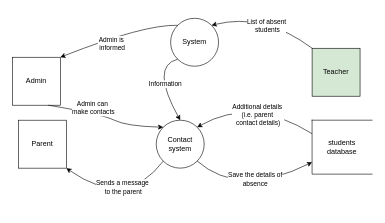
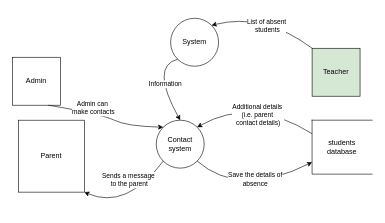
- <mxCell id="10" value="" style="curved=1;endArrow=classic;html=1;rounded=0;exitX=0;exitY=0;exitDx=0;exitDy=0;entryX=1;entryY=0;entryDx=0;entryDy=0;" edge="1" parent="1" source="2" target="7"><mxGeometry width="50" height="50" relative="1" as="geometry"><mxPoint x="200" y="90" as="sourcePoint" /><mxPoint x="250" y="40" as="targetPoint" /><Array as="points"><mxPoint x="240" y="40" /></Array></mxGeometry></mxCell>
- <mxCell id="11" value="Admin is&lt;div&gt;&amp;nbsp;informed&lt;/div&gt;" style="edgeLabel;html=1;align=center;verticalAlign=middle;resizable=0;points=[];" vertex="1" connectable="0" parent="10"><mxGeometry x="0.157" y="10" relative="1" as="geometry"><mxPoint as="offset" /></mxGeometry></mxCell>
- <mxCell id="6" value="Parent" style="whiteSpace=wrap;html=1;aspect=fixed;" vertex="1" parent="1"><mxGeometry x="30" y="200" width="80" height="80" as="geometry" /></mxCell>
+ <mxCell id="6" value="Parent" style="whiteSpace=wrap;html=1;aspect=fixed;" vertex="1" parent="1"><mxGeometry x="30" y="200" width="110" height="120" as="geometry" /></mxCell>
